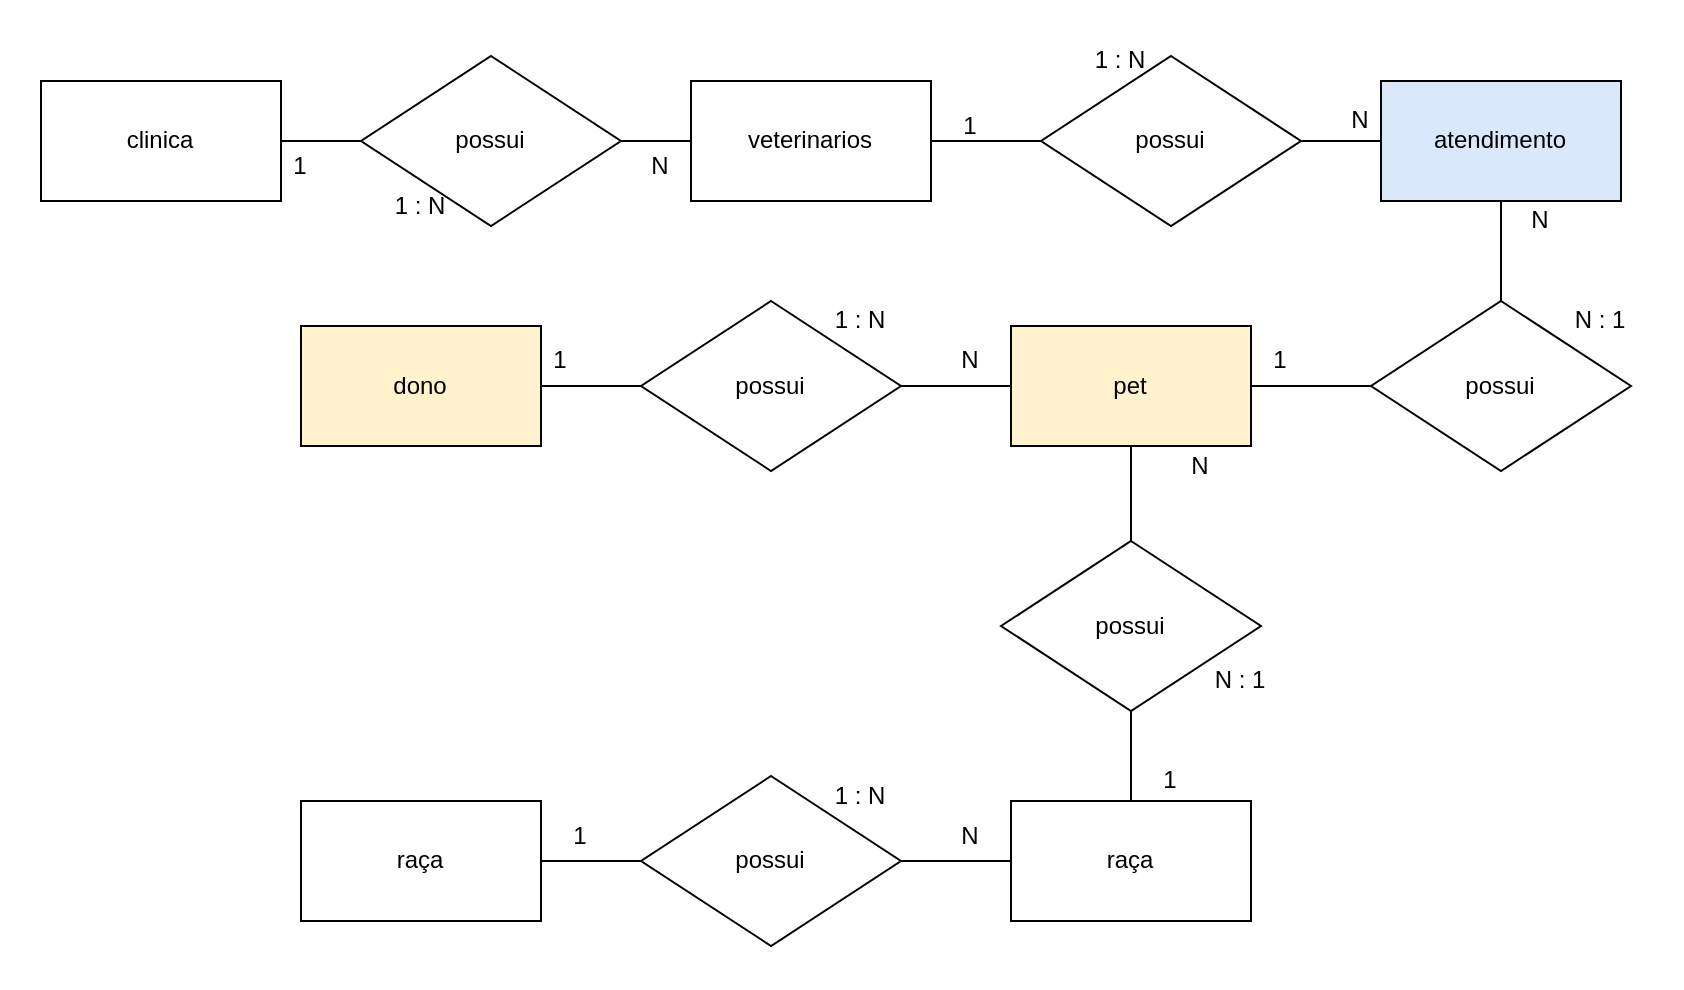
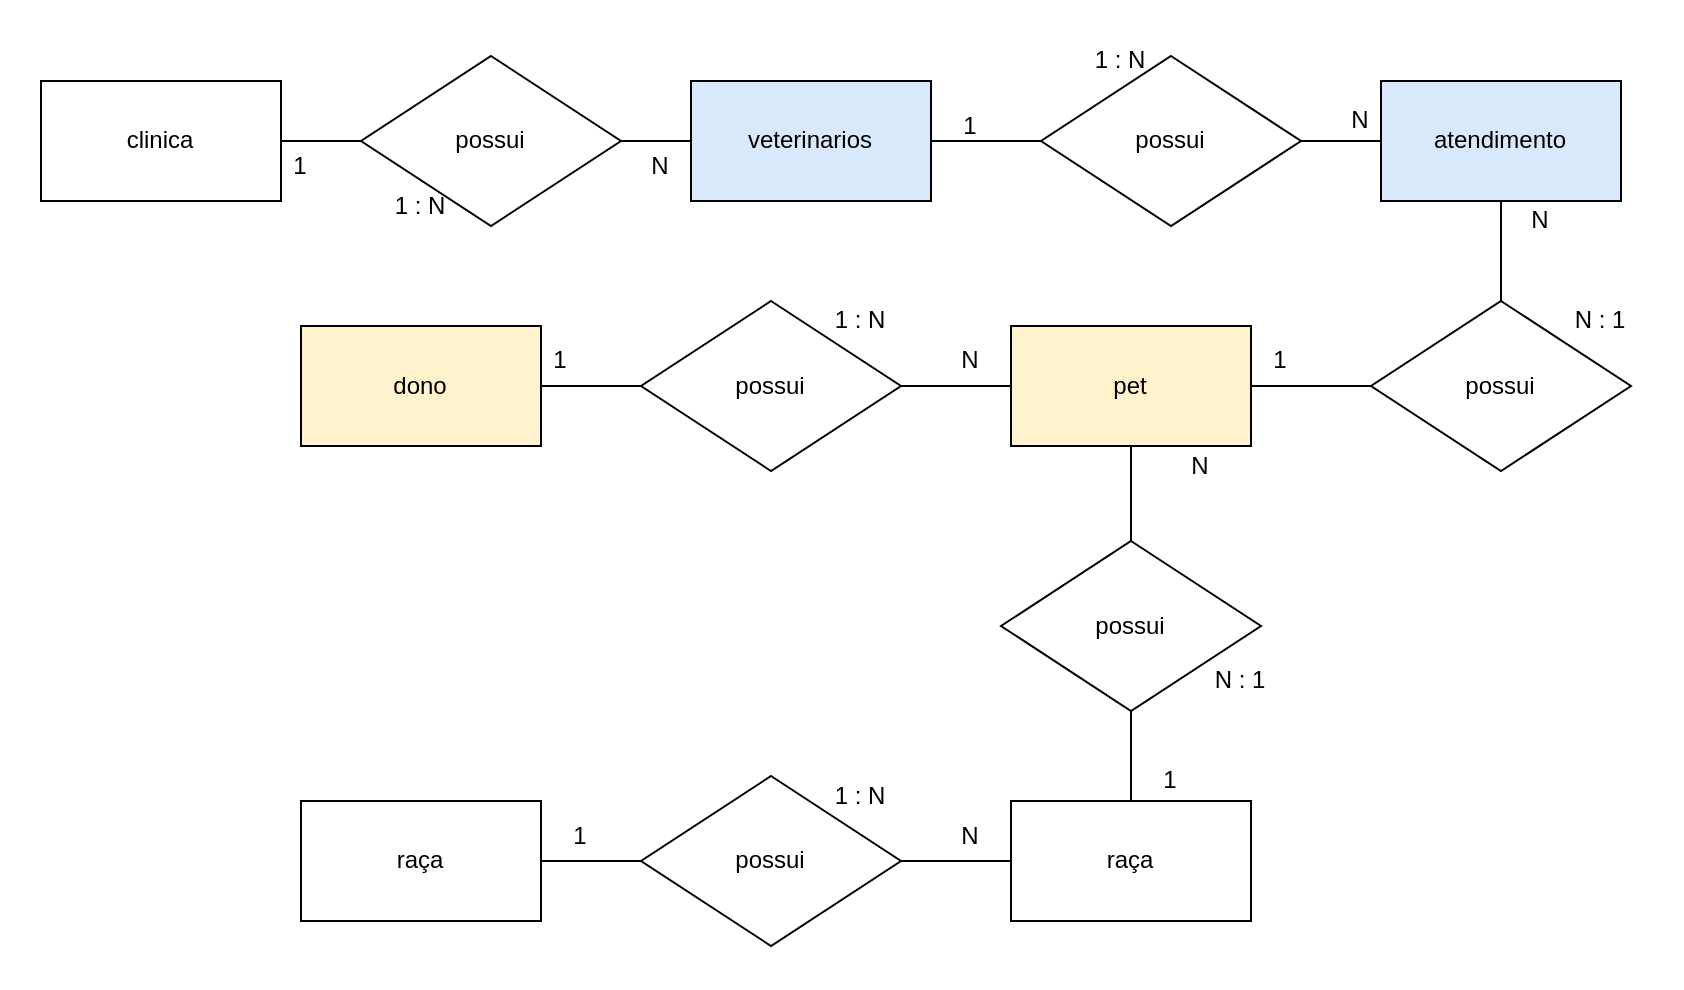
- <mxCell id="7" value="veterinarios" style="rounded=0;whiteSpace=wrap;html=1;" parent="1" vertex="1"><mxGeometry x="345" y="40" width="120" height="60" as="geometry" /></mxCell>
+ <mxCell id="7" value="veterinarios" style="rounded=0;whiteSpace=wrap;html=1;fillColor=#dae8fc;" parent="1" vertex="1"><mxGeometry x="345" y="40" width="120" height="60" as="geometry" /></mxCell>
